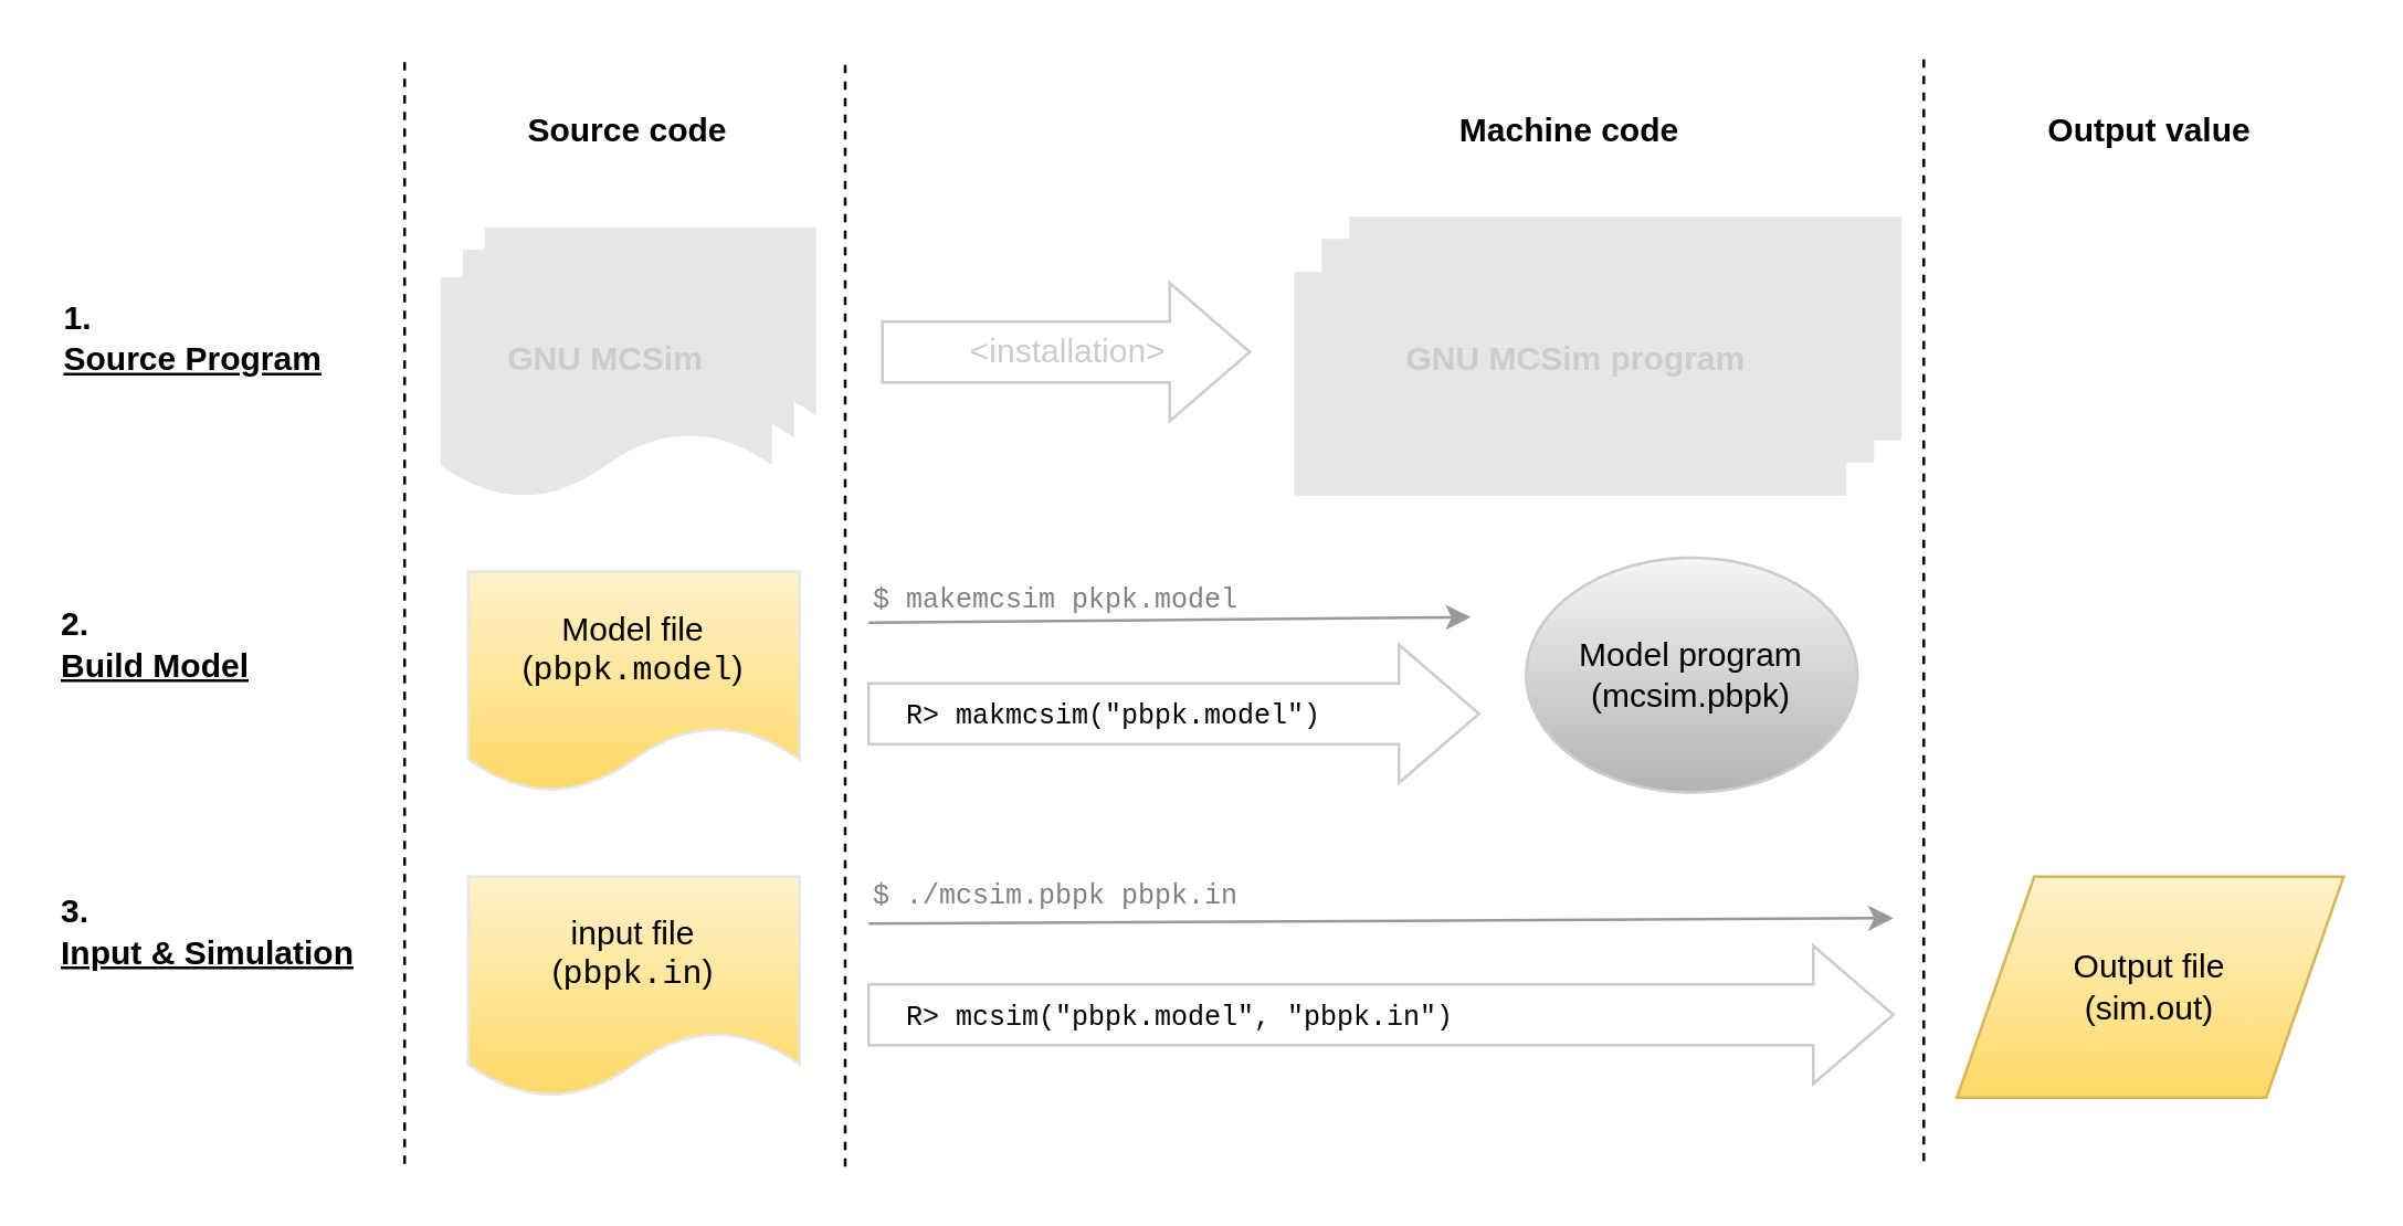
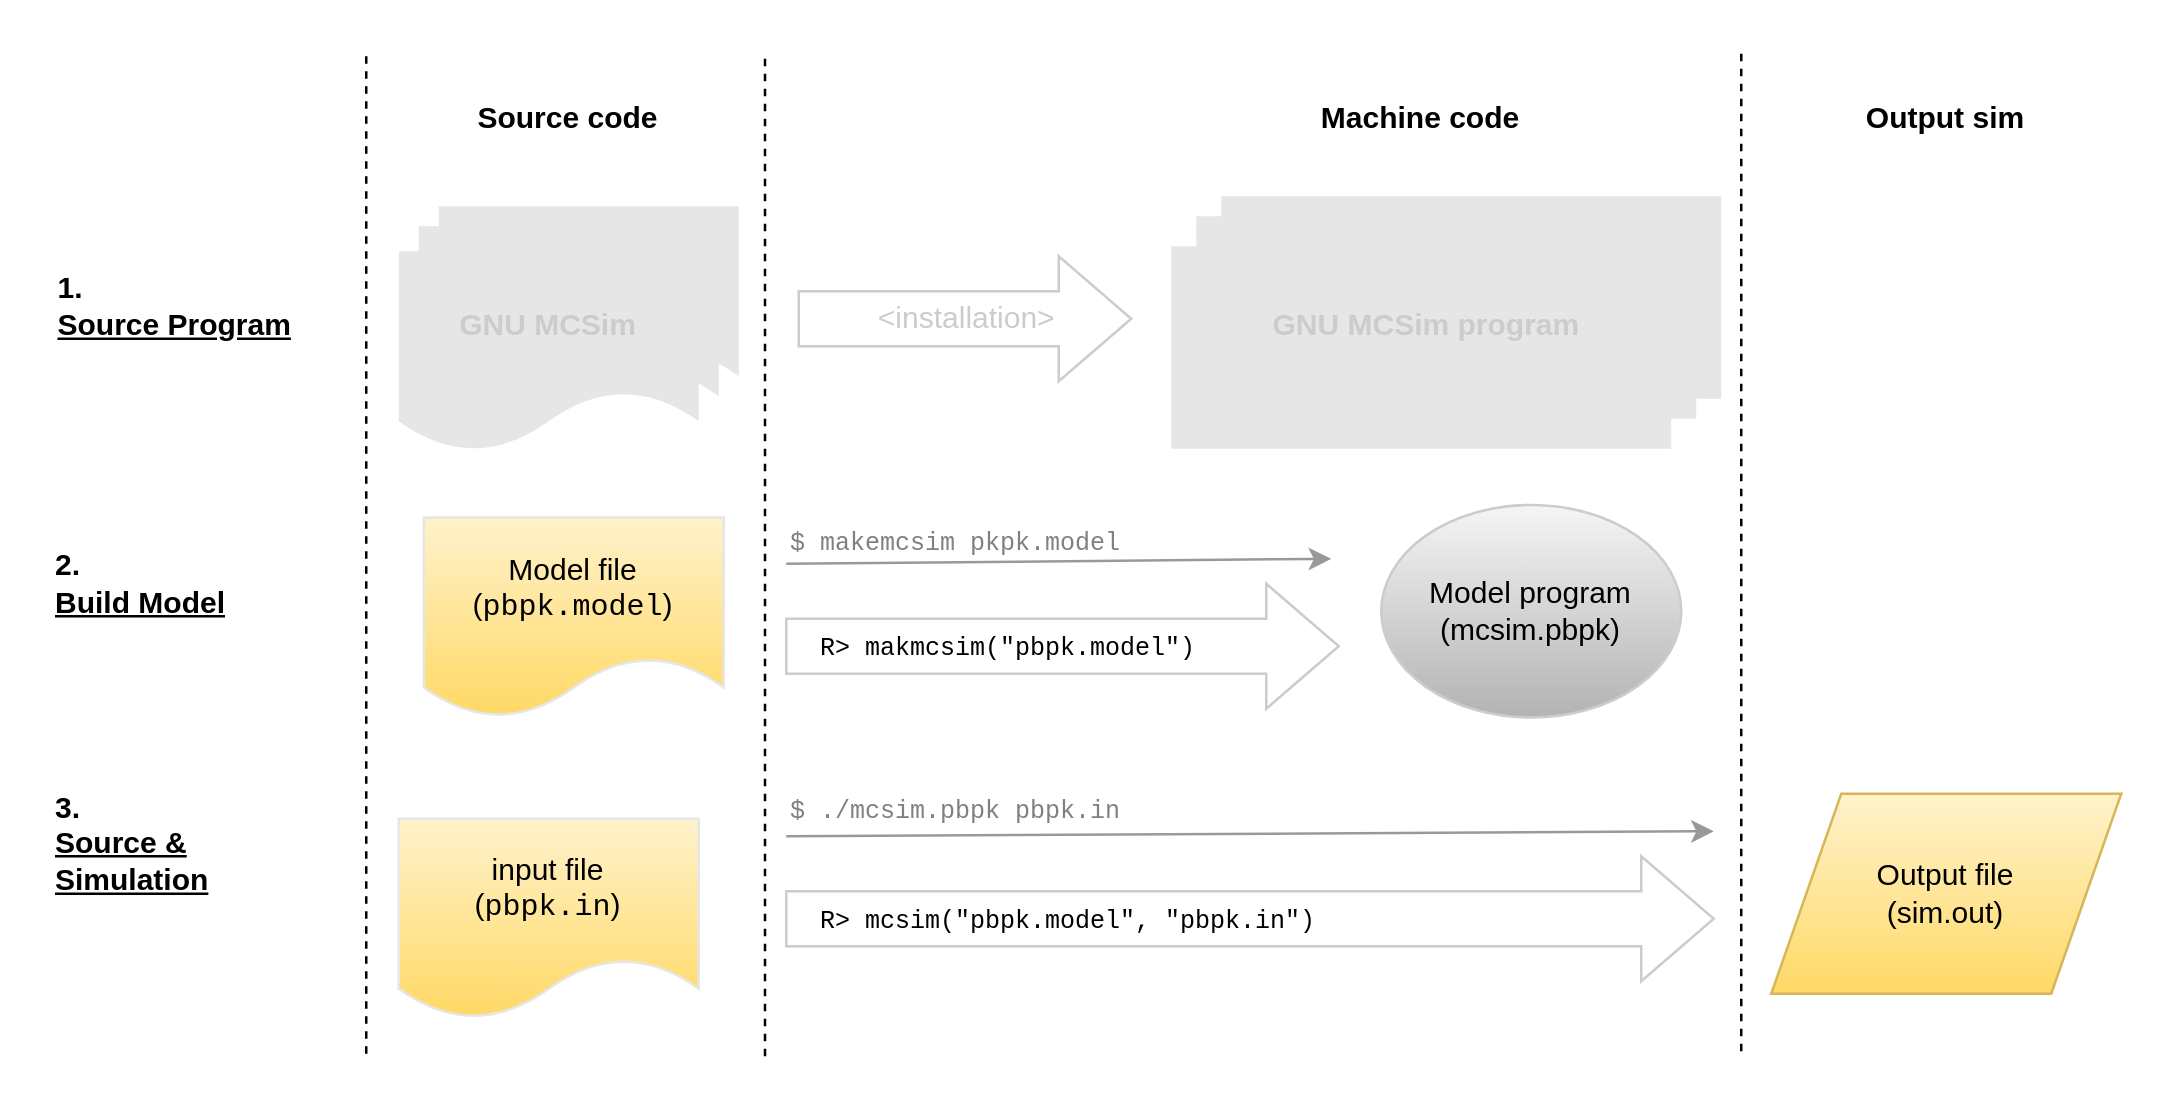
- <mxCell id="29" value="&lt;b&gt;Output value&lt;/b&gt;" style="text;html=1;strokeColor=none;fillColor=none;align=center;verticalAlign=middle;whiteSpace=wrap;rounded=0;" vertex="1" parent="1"><mxGeometry x="728" y="37" width="100" height="20" as="geometry" /></mxCell>
+ <mxCell id="29" value="&lt;b&gt;Output sim&lt;/b&gt;" style="text;html=1;strokeColor=none;fillColor=none;align=center;verticalAlign=middle;whiteSpace=wrap;rounded=0;" vertex="1" parent="1"><mxGeometry x="728" y="37" width="100" height="20" as="geometry" /></mxCell>
- <mxCell id="13" value="&lt;b&gt;3.&lt;/b&gt;&amp;nbsp;&lt;br&gt;&lt;b&gt;&lt;u&gt;Input &amp;amp; Simulation&lt;/u&gt;&lt;/b&gt;" style="text;html=1;strokeColor=none;fillColor=none;align=left;verticalAlign=middle;whiteSpace=wrap;rounded=0;" vertex="1" parent="1"><mxGeometry x="20" y="317" width="110" height="40" as="geometry" /></mxCell>
+ <mxCell id="13" value="&lt;b&gt;3.&lt;/b&gt;&amp;nbsp;&lt;br&gt;&lt;b&gt;&lt;u&gt;Source &amp;amp; Simulation&lt;/u&gt;&lt;/b&gt;" style="text;html=1;strokeColor=none;fillColor=none;align=left;verticalAlign=middle;whiteSpace=wrap;rounded=0;" vertex="1" parent="1"><mxGeometry x="20" y="317" width="110" height="40" as="geometry" /></mxCell>
- <mxCell id="11" value="input file&lt;br&gt;(&lt;font face=&quot;Courier New&quot;&gt;pbpk.in&lt;/font&gt;)" style="shape=document;whiteSpace=wrap;html=1;boundedLbl=1;fillColor=#fff2cc;strokeColor=#E6E6E6;gradientColor=#ffd966;" vertex="1" parent="1"><mxGeometry x="169" y="317" width="120" height="80" as="geometry" /></mxCell>
+ <mxCell id="11" value="input file&lt;br&gt;(&lt;font face=&quot;Courier New&quot;&gt;pbpk.in&lt;/font&gt;)" style="shape=document;whiteSpace=wrap;html=1;boundedLbl=1;fillColor=#fff2cc;strokeColor=#E6E6E6;gradientColor=#ffd966;" vertex="1" parent="1"><mxGeometry x="159" y="327" width="120" height="80" as="geometry" /></mxCell>
